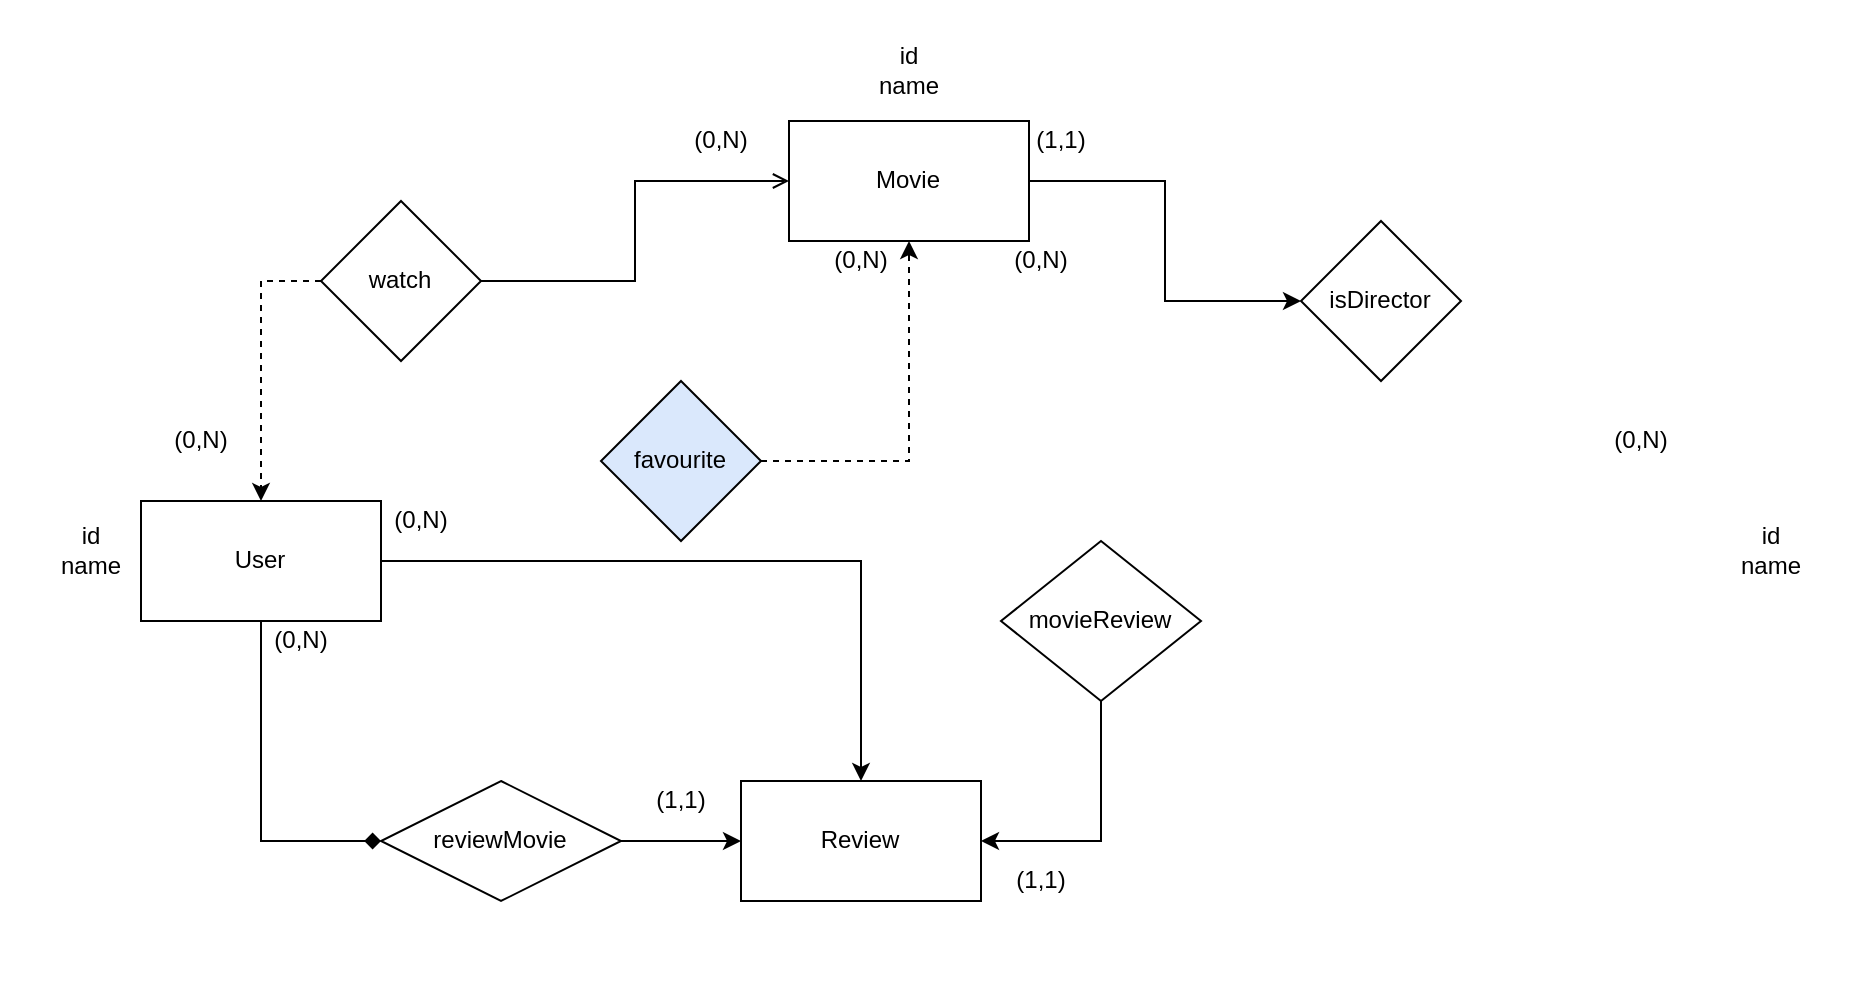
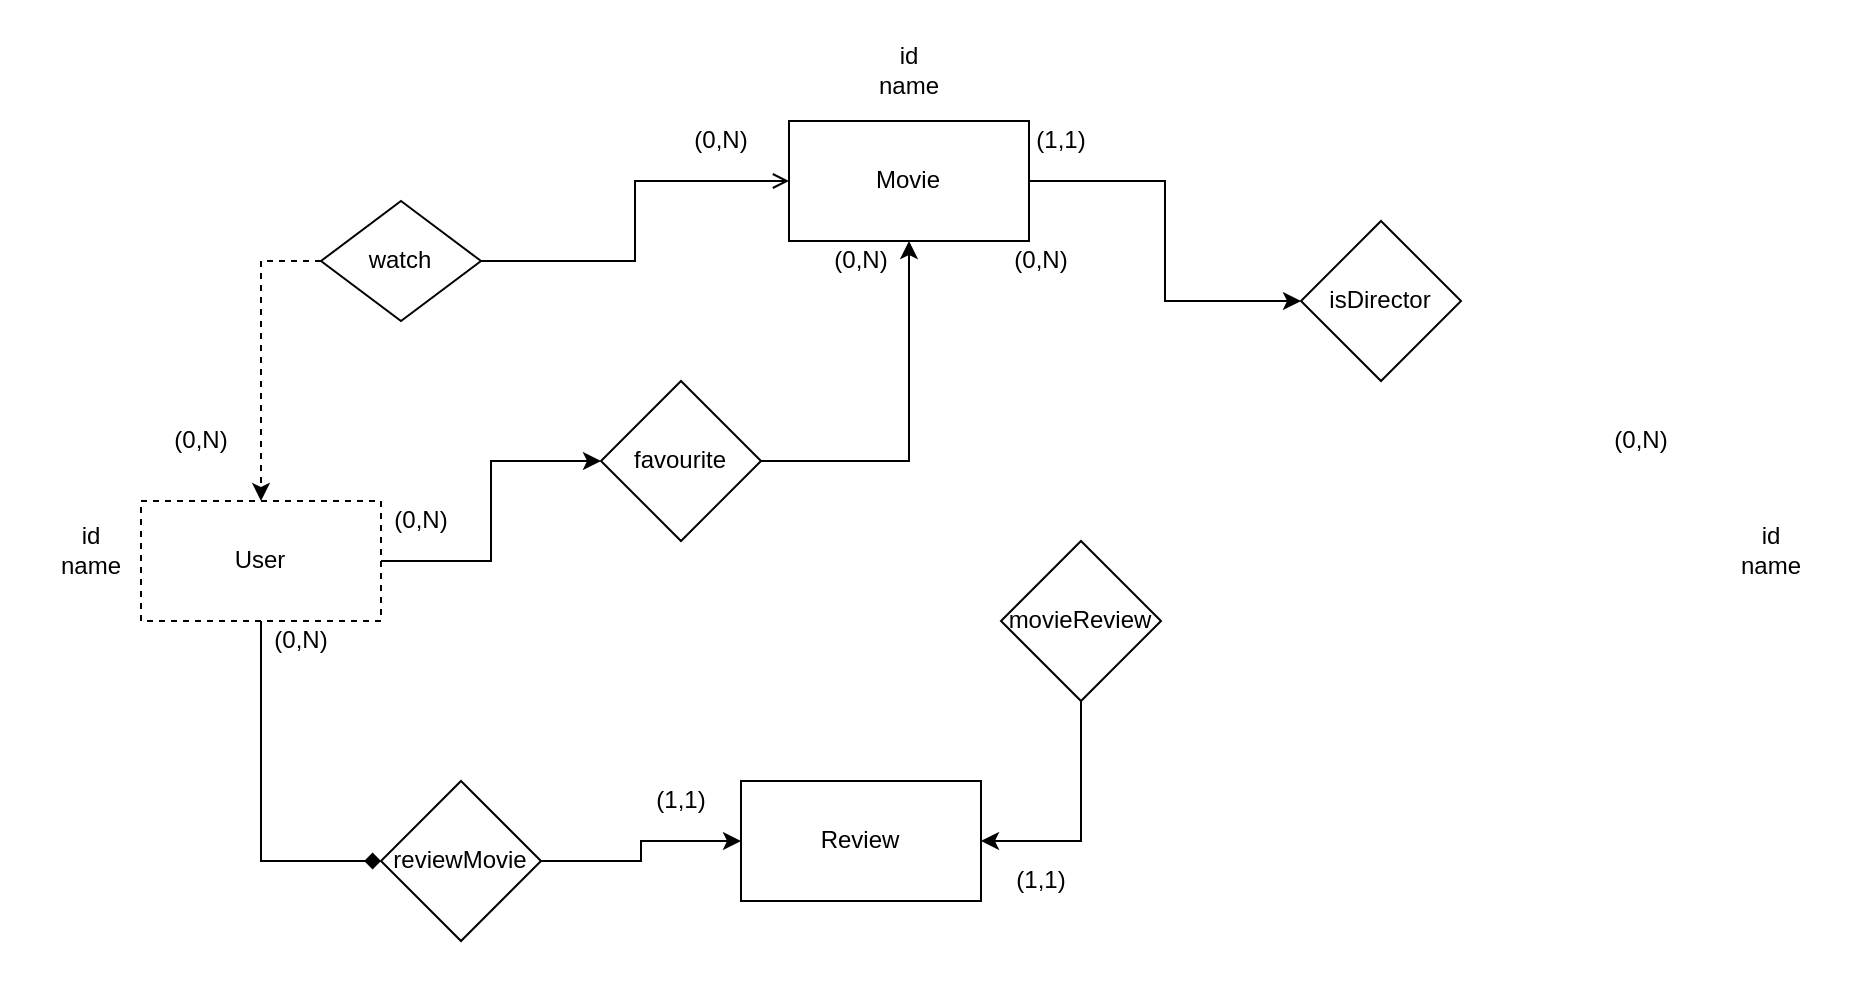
- <mxCell id="9" value="watch" style="rhombus;whiteSpace=wrap;html=1;" vertex="1" parent="1"><mxGeometry x="160" y="100" width="80" height="80" as="geometry" /></mxCell>
+ <mxCell id="9" value="watch" style="rhombus;whiteSpace=wrap;html=1;" vertex="1" parent="1"><mxGeometry x="160" y="100" width="80" height="60" as="geometry" /></mxCell>
- <mxCell id="15" style="edgeStyle=orthogonalEdgeStyle;rounded=0;orthogonalLoop=1;jettySize=auto;html=1;exitX=1;exitY=0.5;exitDx=0;exitDy=0;dashed=1;" edge="1" parent="1" source="16" target="3"><mxGeometry relative="1" as="geometry" /></mxCell>
+ <mxCell id="15" style="edgeStyle=orthogonalEdgeStyle;rounded=0;orthogonalLoop=1;jettySize=auto;html=1;exitX=1;exitY=0.5;exitDx=0;exitDy=0;" edge="1" parent="1" source="16" target="3"><mxGeometry relative="1" as="geometry" /></mxCell>
- <mxCell id="16" value="favourite" style="rhombus;whiteSpace=wrap;html=1;fillColor=#dae8fc;" vertex="1" parent="1"><mxGeometry x="300" y="190" width="80" height="80" as="geometry" /></mxCell>
+ <mxCell id="16" value="favourite" style="rhombus;whiteSpace=wrap;html=1;" vertex="1" parent="1"><mxGeometry x="300" y="190" width="80" height="80" as="geometry" /></mxCell>
- <mxCell id="6" value="User" style="rounded=0;whiteSpace=wrap;html=1;" vertex="1" parent="1"><mxGeometry x="70" y="250" width="120" height="60" as="geometry" /></mxCell>
+ <mxCell id="6" value="User" style="rounded=0;whiteSpace=wrap;html=1;dashed=1;" vertex="1" parent="1"><mxGeometry x="70" y="250" width="120" height="60" as="geometry" /></mxCell>
- <mxCell id="4" style="edgeStyle=orthogonalEdgeStyle;rounded=0;orthogonalLoop=1;jettySize=auto;html=1;exitX=1;exitY=0.5;exitDx=0;exitDy=0;" edge="1" parent="1" source="6" target="19"><mxGeometry relative="1" as="geometry" /></mxCell>
+ <mxCell id="4" style="edgeStyle=orthogonalEdgeStyle;rounded=0;orthogonalLoop=1;jettySize=auto;html=1;exitX=1;exitY=0.5;exitDx=0;exitDy=0;entryX=0;entryY=0.5;entryDx=0;entryDy=0;" edge="1" parent="1" source="6" target="16"><mxGeometry relative="1" as="geometry" /></mxCell>
- <mxCell id="23" value="movieReview" style="rhombus;whiteSpace=wrap;html=1;" vertex="1" parent="1"><mxGeometry x="500" y="270" width="100" height="80" as="geometry" /></mxCell>
+ <mxCell id="23" value="movieReview" style="rhombus;whiteSpace=wrap;html=1;" vertex="1" parent="1"><mxGeometry x="500" y="270" width="80" height="80" as="geometry" /></mxCell>
- <mxCell id="21" value="reviewMovie" style="rhombus;whiteSpace=wrap;html=1;" vertex="1" parent="1"><mxGeometry x="190" y="390" width="120" height="60" as="geometry" /></mxCell>
+ <mxCell id="21" value="reviewMovie" style="rhombus;whiteSpace=wrap;html=1;" vertex="1" parent="1"><mxGeometry x="190" y="390" width="80" height="80" as="geometry" /></mxCell>
